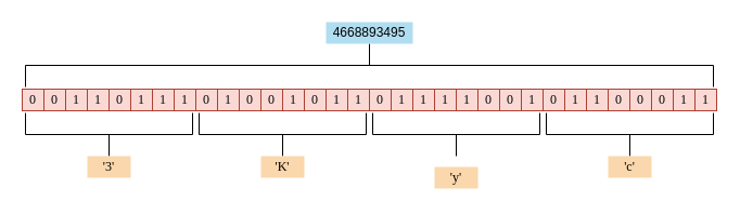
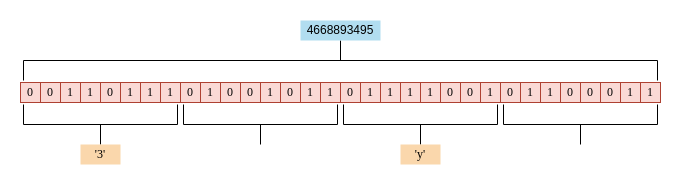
- <mxCell id="37" value="&lt;font face=&quot;consolas&quot;&gt;'K'&lt;/font&gt;" style="text;html=1;strokeColor=none;fillColor=#fad7ac;align=center;verticalAlign=middle;whiteSpace=wrap;rounded=0;" vertex="1" parent="1"><mxGeometry x="240" y="144" width="40" height="20" as="geometry" /></mxCell>
- <mxCell id="41" value="&lt;font face=&quot;consolas&quot;&gt;'c'&lt;/font&gt;" style="text;html=1;strokeColor=none;fillColor=#fad7ac;align=center;verticalAlign=middle;whiteSpace=wrap;rounded=0;" vertex="1" parent="1"><mxGeometry x="560" y="144" width="40" height="20" as="geometry" /></mxCell>
- <mxCell id="39" value="&lt;font face=&quot;consolas&quot;&gt;'y'&lt;/font&gt;" style="text;html=1;strokeColor=none;fillColor=#fad7ac;align=center;verticalAlign=middle;whiteSpace=wrap;rounded=0;" vertex="1" parent="1"><mxGeometry x="400" y="154" width="40" height="20" as="geometry" /></mxCell>
+ <mxCell id="39" value="&lt;font face=&quot;consolas&quot;&gt;'y'&lt;/font&gt;" style="text;html=1;strokeColor=none;fillColor=#fad7ac;align=center;verticalAlign=middle;whiteSpace=wrap;rounded=0;" vertex="1" parent="1"><mxGeometry x="400" y="144" width="40" height="20" as="geometry" /></mxCell>
